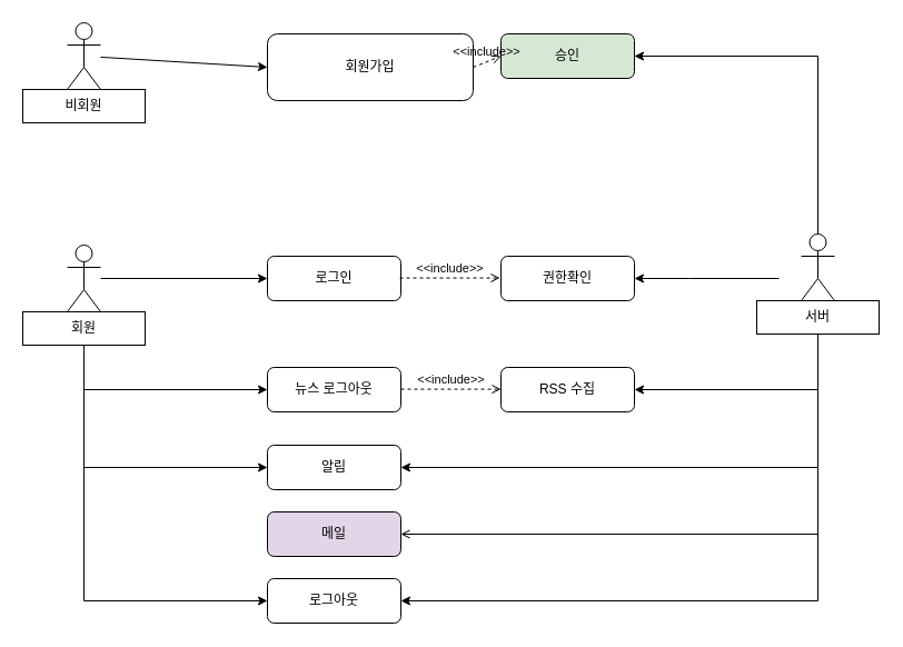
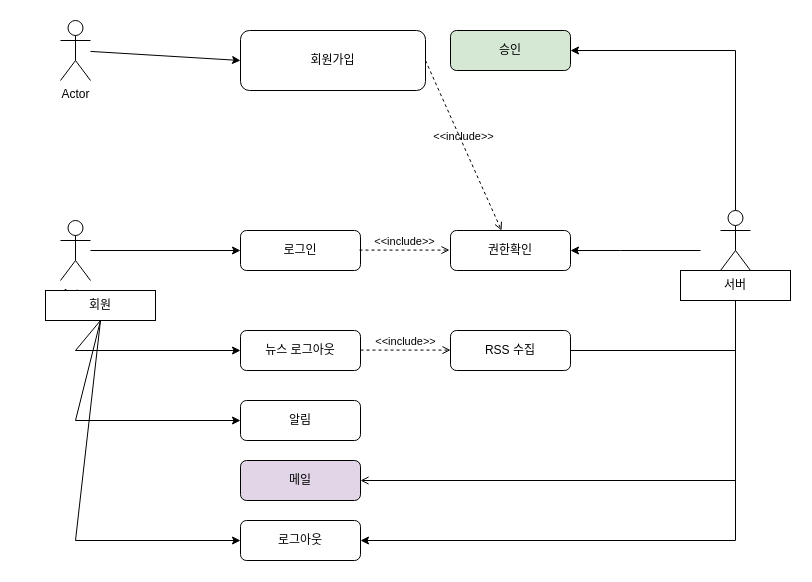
- <mxCell id="27" value="&amp;lt;&amp;lt;include&amp;gt;&amp;gt;" style="html=1;verticalAlign=bottom;labelBackgroundColor=none;endArrow=open;endFill=0;dashed=1;rounded=0;exitX=1;exitY=0.5;exitDx=0;exitDy=0;entryX=0;entryY=0.5;entryDx=0;entryDy=0;" edge="1" parent="1" source="6" target="10"><mxGeometry width="160" relative="1" as="geometry"><mxPoint x="370" y="94.58" as="sourcePoint" /><mxPoint x="530" y="94.58" as="targetPoint" /></mxGeometry></mxCell>
+ <mxCell id="27" value="&amp;lt;&amp;lt;include&amp;gt;&amp;gt;" style="html=1;verticalAlign=bottom;labelBackgroundColor=none;endArrow=open;endFill=0;dashed=1;rounded=0;exitX=1;exitY=0.5;exitDx=0;exitDy=0;" edge="1" parent="1" source="6" target="11"><mxGeometry width="160" relative="1" as="geometry"><mxPoint x="370" y="94.58" as="sourcePoint" /><mxPoint x="530" y="94.58" as="targetPoint" /></mxGeometry></mxCell>
- <mxCell id="24" value="비회원" style="rounded=0;whiteSpace=wrap;html=1;" vertex="1" parent="1"><mxGeometry x="20" y="80" width="110" height="30" as="geometry" /></mxCell>
- <mxCell id="3" value="회원" style="rounded=0;whiteSpace=wrap;html=1;" vertex="1" parent="1"><mxGeometry x="20" y="280" width="110" height="30" as="geometry" /></mxCell>
+ <mxCell id="3" value="회원" style="rounded=0;whiteSpace=wrap;html=1;" vertex="1" parent="1"><mxGeometry x="45" y="290" width="110" height="30" as="geometry" /></mxCell>
- <mxCell id="20" value="" style="endArrow=classic;html=1;rounded=0;entryX=1;entryY=0.5;entryDx=0;entryDy=0;exitX=0.5;exitY=1;exitDx=0;exitDy=0;" edge="1" parent="1" source="5" target="17"><mxGeometry width="50" height="50" relative="1" as="geometry"><mxPoint x="660" y="250" as="sourcePoint" /><mxPoint x="580" y="260" as="targetPoint" /><Array as="points"><mxPoint x="735" y="350" /></Array></mxGeometry></mxCell>
+ <mxCell id="20" value="" style="endArrow=none;html=1;rounded=0;entryX=1;entryY=0.5;entryDx=0;entryDy=0;exitX=0.5;exitY=1;exitDx=0;exitDy=0;" edge="1" parent="1" source="5" target="17"><mxGeometry width="50" height="50" relative="1" as="geometry"><mxPoint x="660" y="250" as="sourcePoint" /><mxPoint x="580" y="260" as="targetPoint" /><Array as="points"><mxPoint x="735" y="350" /></Array></mxGeometry></mxCell>
- <mxCell id="21" value="" style="endArrow=classic;html=1;rounded=0;entryX=1;entryY=0.5;entryDx=0;entryDy=0;exitX=0.5;exitY=1;exitDx=0;exitDy=0;" edge="1" parent="1" source="5" target="18"><mxGeometry width="50" height="50" relative="1" as="geometry"><mxPoint x="660" y="250" as="sourcePoint" /><mxPoint x="580" y="360" as="targetPoint" /><Array as="points"><mxPoint x="735" y="420" /></Array></mxGeometry></mxCell>
